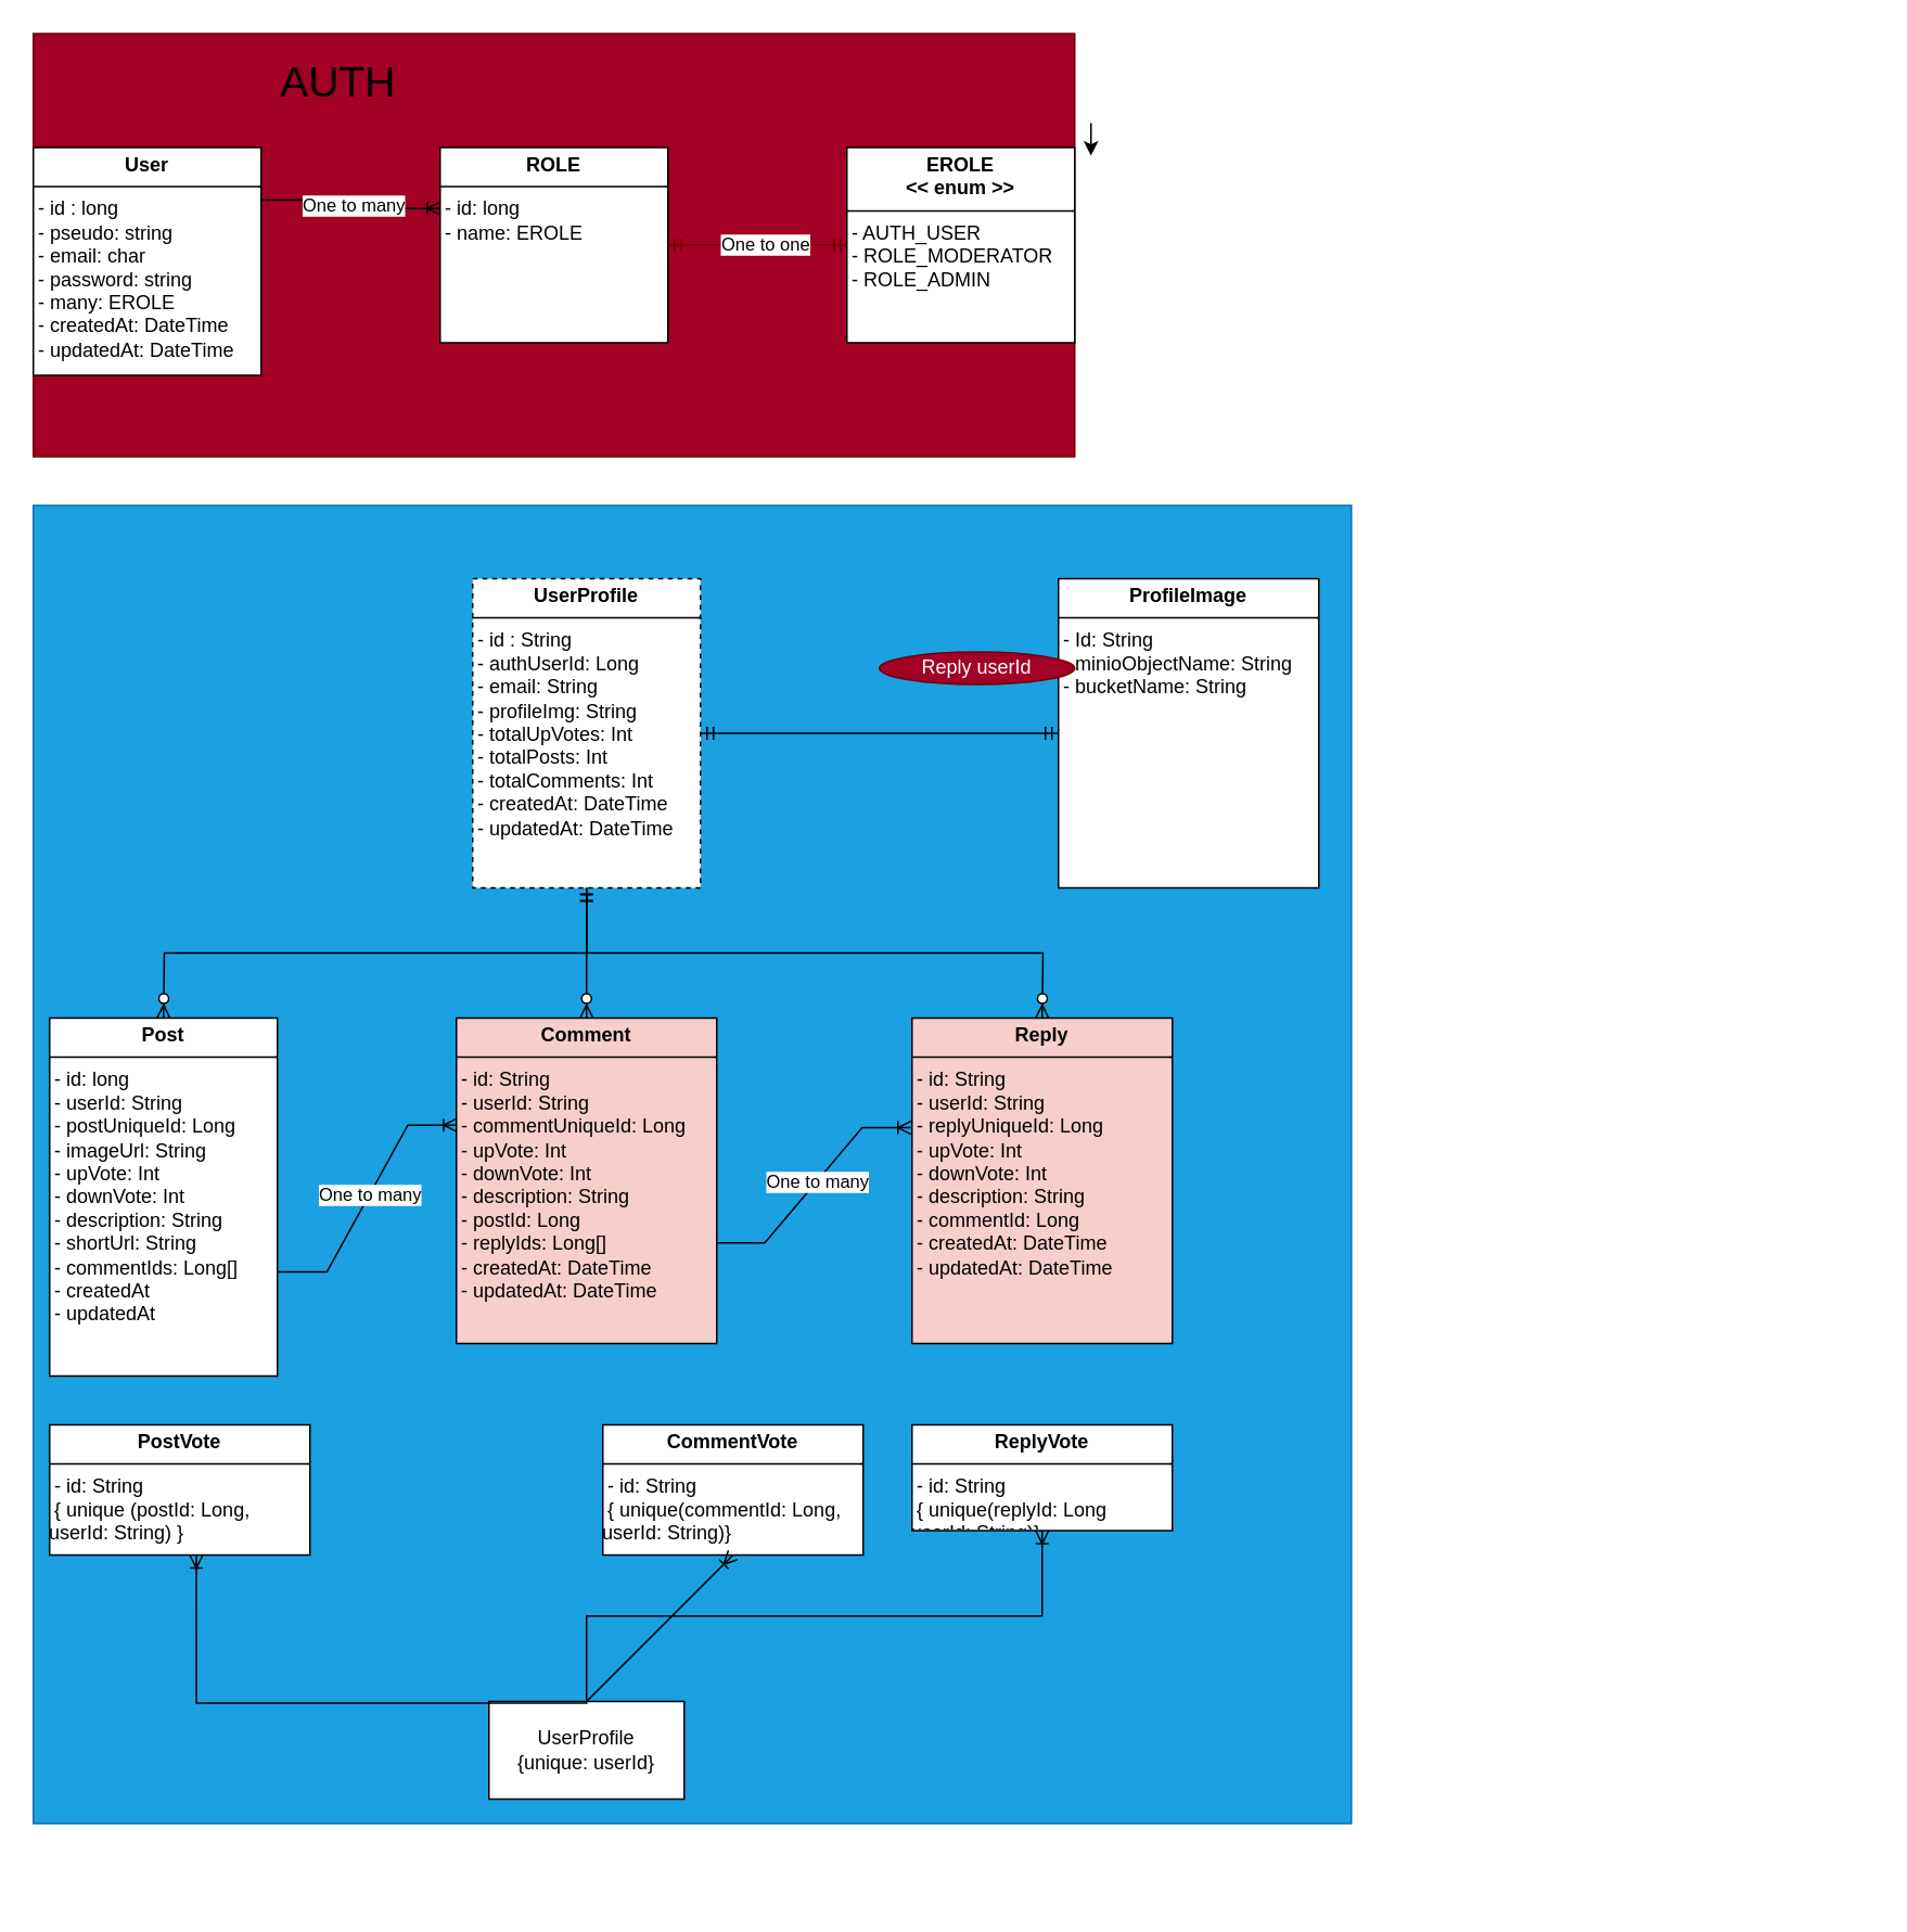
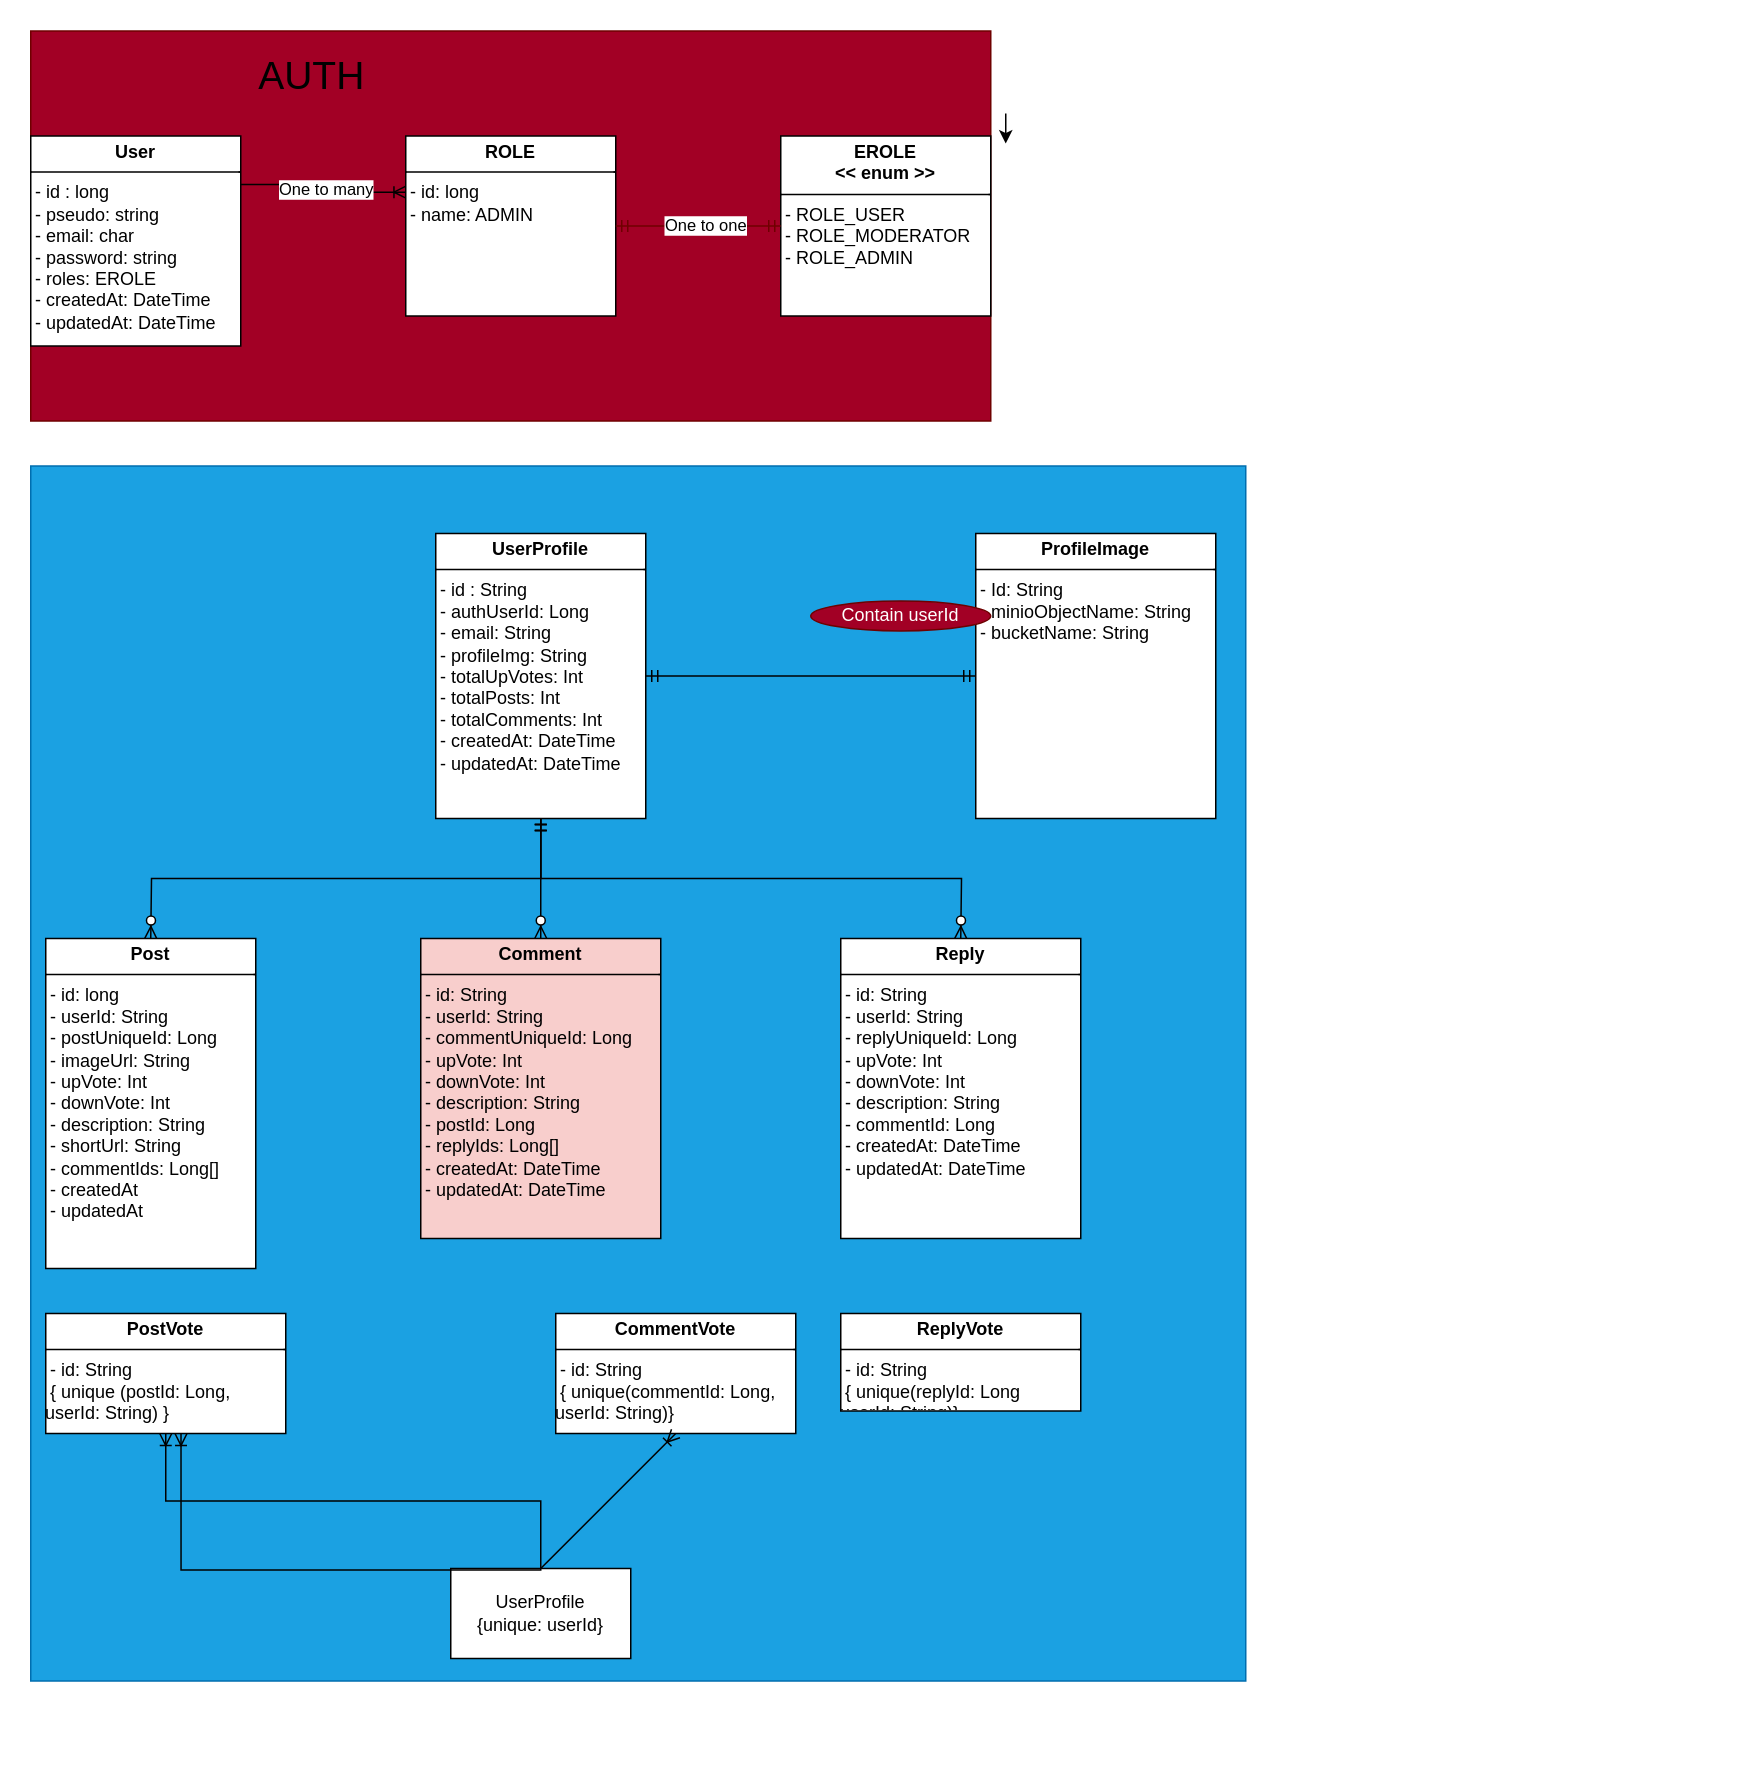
- <mxCell id="30" value="&lt;p style=&quot;margin:0px;margin-top:4px;text-align:center;&quot;&gt;&lt;b&gt;ROLE&lt;/b&gt;&lt;/p&gt;&lt;hr size=&quot;1&quot; style=&quot;border-style:solid;&quot;&gt;&lt;div style=&quot;height:2px;&quot;&gt;&amp;nbsp;- id: long&lt;br&gt;&amp;nbsp;- name: EROLE&lt;/div&gt;&lt;div style=&quot;height:2px;&quot;&gt;&lt;br&gt;&lt;/div&gt;&lt;div style=&quot;height:2px;&quot;&gt;&lt;br&gt;&lt;/div&gt;&lt;div style=&quot;height:2px;&quot;&gt;&lt;br&gt;&lt;/div&gt;" style="verticalAlign=top;align=left;overflow=fill;html=1;whiteSpace=wrap;" vertex="1" parent="1"><mxGeometry x="270" y="90" width="140" height="120" as="geometry" /></mxCell>
+ <mxCell id="30" value="&lt;p style=&quot;margin:0px;margin-top:4px;text-align:center;&quot;&gt;&lt;b&gt;ROLE&lt;/b&gt;&lt;/p&gt;&lt;hr size=&quot;1&quot; style=&quot;border-style:solid;&quot;&gt;&lt;div style=&quot;height:2px;&quot;&gt;&amp;nbsp;- id: long&lt;br&gt;&amp;nbsp;- name: ADMIN&lt;/div&gt;&lt;div style=&quot;height:2px;&quot;&gt;&lt;br&gt;&lt;/div&gt;&lt;div style=&quot;height:2px;&quot;&gt;&lt;br&gt;&lt;/div&gt;&lt;div style=&quot;height:2px;&quot;&gt;&lt;br&gt;&lt;/div&gt;" style="verticalAlign=top;align=left;overflow=fill;html=1;whiteSpace=wrap;" vertex="1" parent="1"><mxGeometry x="270" y="90" width="140" height="120" as="geometry" /></mxCell>
- <mxCell id="31" value="&lt;p style=&quot;margin:0px;margin-top:4px;text-align:center;&quot;&gt;&lt;b&gt;EROLE&lt;br&gt;&amp;lt;&amp;lt; enum &amp;gt;&amp;gt;&lt;/b&gt;&lt;/p&gt;&lt;hr size=&quot;1&quot; style=&quot;border-style:solid;&quot;&gt;&lt;div style=&quot;height:2px;&quot;&gt;&amp;nbsp;- AUTH_USER&lt;br&gt;&amp;nbsp;- ROLE_MODERATOR&lt;br&gt;&amp;nbsp;- ROLE_ADMIN&lt;/div&gt;&lt;div style=&quot;height:2px;&quot;&gt;&lt;br&gt;&lt;/div&gt;" style="verticalAlign=top;align=left;overflow=fill;html=1;whiteSpace=wrap;" vertex="1" parent="1"><mxGeometry x="520" y="90" width="140" height="120" as="geometry" /></mxCell>
+ <mxCell id="31" value="&lt;p style=&quot;margin:0px;margin-top:4px;text-align:center;&quot;&gt;&lt;b&gt;EROLE&lt;br&gt;&amp;lt;&amp;lt; enum &amp;gt;&amp;gt;&lt;/b&gt;&lt;/p&gt;&lt;hr size=&quot;1&quot; style=&quot;border-style:solid;&quot;&gt;&lt;div style=&quot;height:2px;&quot;&gt;&amp;nbsp;- ROLE_USER&lt;br&gt;&amp;nbsp;- ROLE_MODERATOR&lt;br&gt;&amp;nbsp;- ROLE_ADMIN&lt;/div&gt;&lt;div style=&quot;height:2px;&quot;&gt;&lt;br&gt;&lt;/div&gt;" style="verticalAlign=top;align=left;overflow=fill;html=1;whiteSpace=wrap;" vertex="1" parent="1"><mxGeometry x="520" y="90" width="140" height="120" as="geometry" /></mxCell>
- <mxCell id="27" value="&lt;p style=&quot;margin:0px;margin-top:4px;text-align:center;&quot;&gt;&lt;b&gt;User&lt;/b&gt;&lt;/p&gt;&lt;hr size=&quot;1&quot; style=&quot;border-style:solid;&quot;&gt;&lt;div style=&quot;height:2px;&quot;&gt;&amp;nbsp;- id : long&lt;br&gt;&amp;nbsp;- pseudo: string&lt;br&gt;&amp;nbsp;- email: char&lt;br&gt;&amp;nbsp;- password: string&lt;br&gt;&amp;nbsp;- many: EROLE&lt;br&gt;&amp;nbsp;- createdAt: DateTime&lt;br&gt;&amp;nbsp;- updatedAt: DateTime&lt;/div&gt;&lt;div style=&quot;height:2px;&quot;&gt;&lt;br&gt;&lt;/div&gt;" style="verticalAlign=top;align=left;overflow=fill;html=1;whiteSpace=wrap;" vertex="1" parent="1"><mxGeometry y="90" width="140" height="140" as="geometry" x="20" /></mxCell>
+ <mxCell id="27" value="&lt;p style=&quot;margin:0px;margin-top:4px;text-align:center;&quot;&gt;&lt;b&gt;User&lt;/b&gt;&lt;/p&gt;&lt;hr size=&quot;1&quot; style=&quot;border-style:solid;&quot;&gt;&lt;div style=&quot;height:2px;&quot;&gt;&amp;nbsp;- id : long&lt;br&gt;&amp;nbsp;- pseudo: string&lt;br&gt;&amp;nbsp;- email: char&lt;br&gt;&amp;nbsp;- password: string&lt;br&gt;&amp;nbsp;- roles: EROLE&lt;br&gt;&amp;nbsp;- createdAt: DateTime&lt;br&gt;&amp;nbsp;- updatedAt: DateTime&lt;/div&gt;&lt;div style=&quot;height:2px;&quot;&gt;&lt;br&gt;&lt;/div&gt;" style="verticalAlign=top;align=left;overflow=fill;html=1;whiteSpace=wrap;" vertex="1" parent="1"><mxGeometry y="90" width="140" height="140" as="geometry" x="20" /></mxCell>
- <mxCell id="16" value="Reply userId" style="ellipse;whiteSpace=wrap;html=1;fillColor=#a20025;fontColor=#ffffff;strokeColor=#6F0000;" vertex="1" parent="1"><mxGeometry x="540" y="400" width="120" height="20" as="geometry" /></mxCell>
+ <mxCell id="16" value="Contain userId" style="ellipse;whiteSpace=wrap;html=1;fillColor=#a20025;fontColor=#ffffff;strokeColor=#6F0000;" vertex="1" parent="1"><mxGeometry x="540" y="400" width="120" height="20" as="geometry" /></mxCell>
- <mxCell id="6" value="&lt;p style=&quot;margin:0px;margin-top:4px;text-align:center;&quot;&gt;&lt;b&gt;UserProfile&lt;/b&gt;&lt;/p&gt;&lt;hr size=&quot;1&quot; style=&quot;border-style:solid;&quot;&gt;&lt;div style=&quot;height:2px;&quot;&gt;&amp;nbsp;- id : String&lt;br&gt;&amp;nbsp;- authUserId: Long&lt;br&gt;&amp;nbsp;- email: String&lt;br&gt;&amp;nbsp;- profileImg: String&lt;br&gt;&amp;nbsp;- totalUpVotes: Int&lt;br&gt;&amp;nbsp;- totalPosts: Int&lt;br&gt;&amp;nbsp;- totalComments: Int&lt;br&gt;&amp;nbsp;- createdAt: DateTime&lt;br&gt;&amp;nbsp;- updatedAt: DateTime&lt;/div&gt;" style="verticalAlign=top;align=left;overflow=fill;html=1;whiteSpace=wrap;dashed=1;" vertex="1" parent="1"><mxGeometry x="290" y="355" width="140" height="190" as="geometry" /></mxCell>
+ <mxCell id="6" value="&lt;p style=&quot;margin:0px;margin-top:4px;text-align:center;&quot;&gt;&lt;b&gt;UserProfile&lt;/b&gt;&lt;/p&gt;&lt;hr size=&quot;1&quot; style=&quot;border-style:solid;&quot;&gt;&lt;div style=&quot;height:2px;&quot;&gt;&amp;nbsp;- id : String&lt;br&gt;&amp;nbsp;- authUserId: Long&lt;br&gt;&amp;nbsp;- email: String&lt;br&gt;&amp;nbsp;- profileImg: String&lt;br&gt;&amp;nbsp;- totalUpVotes: Int&lt;br&gt;&amp;nbsp;- totalPosts: Int&lt;br&gt;&amp;nbsp;- totalComments: Int&lt;br&gt;&amp;nbsp;- createdAt: DateTime&lt;br&gt;&amp;nbsp;- updatedAt: DateTime&lt;/div&gt;" style="verticalAlign=top;align=left;overflow=fill;html=1;whiteSpace=wrap;" vertex="1" parent="1"><mxGeometry x="290" y="355" width="140" height="190" as="geometry" /></mxCell>
- <mxCell id="7" value="&lt;p style=&quot;margin:0px;margin-top:4px;text-align:center;&quot;&gt;&lt;b&gt;Reply&lt;/b&gt;&lt;/p&gt;&lt;hr size=&quot;1&quot; style=&quot;border-style:solid;&quot;&gt;&lt;div style=&quot;height:2px;&quot;&gt;&amp;nbsp;- id: String&lt;br&gt;&amp;nbsp;- userId: String&lt;br&gt;&amp;nbsp;- replyUniqueId: Long&lt;br&gt;&amp;nbsp;- upVote: Int&lt;br&gt;&amp;nbsp;- downVote: Int&lt;br&gt;&amp;nbsp;- description: String&lt;br&gt;&amp;nbsp;- commentId: Long&lt;br&gt;&amp;nbsp;- createdAt: DateTime&lt;br&gt;&amp;nbsp;- updatedAt: DateTime&lt;br&gt;&lt;br&gt;&lt;/div&gt;" style="verticalAlign=top;align=left;overflow=fill;html=1;whiteSpace=wrap;fillColor=#f8cecc;" vertex="1" parent="1"><mxGeometry x="560" y="625" width="160" height="200" as="geometry" /></mxCell>
+ <mxCell id="7" value="&lt;p style=&quot;margin:0px;margin-top:4px;text-align:center;&quot;&gt;&lt;b&gt;Reply&lt;/b&gt;&lt;/p&gt;&lt;hr size=&quot;1&quot; style=&quot;border-style:solid;&quot;&gt;&lt;div style=&quot;height:2px;&quot;&gt;&amp;nbsp;- id: String&lt;br&gt;&amp;nbsp;- userId: String&lt;br&gt;&amp;nbsp;- replyUniqueId: Long&lt;br&gt;&amp;nbsp;- upVote: Int&lt;br&gt;&amp;nbsp;- downVote: Int&lt;br&gt;&amp;nbsp;- description: String&lt;br&gt;&amp;nbsp;- commentId: Long&lt;br&gt;&amp;nbsp;- createdAt: DateTime&lt;br&gt;&amp;nbsp;- updatedAt: DateTime&lt;br&gt;&lt;br&gt;&lt;/div&gt;" style="verticalAlign=top;align=left;overflow=fill;html=1;whiteSpace=wrap;" vertex="1" parent="1"><mxGeometry x="560" y="625" width="160" height="200" as="geometry" /></mxCell>
- <mxCell id="10" value="" style="edgeStyle=entityRelationEdgeStyle;fontSize=12;html=1;endArrow=ERoneToMany;rounded=0;exitX=0.997;exitY=0.691;exitDx=0;exitDy=0;exitPerimeter=0;entryX=-0.004;entryY=0.337;entryDx=0;entryDy=0;entryPerimeter=0;strokeColor=light-dark(#000000,#F6FF00);" edge="1" parent="1" source="4" target="7"><mxGeometry width="100" height="100" relative="1" as="geometry"><mxPoint x="470" y="849" as="sourcePoint" /><mxPoint x="590" y="755" as="targetPoint" /><Array as="points"><mxPoint x="738.22" y="949.68" /><mxPoint x="630" y="1039" /><mxPoint x="560" y="1049" /><mxPoint x="1150" y="1165" /></Array></mxGeometry></mxCell>
- <mxCell id="11" value="One to many" style="edgeLabel;html=1;align=center;verticalAlign=middle;resizable=0;points=[];" vertex="1" connectable="0" parent="10"><mxGeometry x="0.036" relative="1" as="geometry"><mxPoint as="offset" /></mxGeometry></mxCell>
- <mxCell id="8" value="" style="edgeStyle=entityRelationEdgeStyle;fontSize=12;html=1;endArrow=ERoneToMany;rounded=0;exitX=1.003;exitY=0.709;exitDx=0;exitDy=0;exitPerimeter=0;entryX=0.001;entryY=0.329;entryDx=0;entryDy=0;entryPerimeter=0;strokeColor=light-dark(#000000,#F6FF00);" edge="1" parent="1" source="3" target="4"><mxGeometry width="100" height="100" relative="1" as="geometry"><mxPoint x="160" y="785" as="sourcePoint" /><mxPoint x="270" y="789.7" as="targetPoint" /><Array as="points"><mxPoint x="428.22" y="885.68" /><mxPoint x="320" y="975" /><mxPoint x="250" y="985" /><mxPoint x="840" y="1101" /></Array></mxGeometry></mxCell>
- <mxCell id="9" value="One to many" style="edgeLabel;html=1;align=center;verticalAlign=middle;resizable=0;points=[];" vertex="1" connectable="0" parent="8"><mxGeometry x="0.036" relative="1" as="geometry"><mxPoint as="offset" /></mxGeometry></mxCell>
- <mxCell id="23" value="" style="fontSize=12;html=1;endArrow=ERoneToMany;rounded=0;entryX=0.5;entryY=1;entryDx=0;entryDy=0;edgeStyle=orthogonalEdgeStyle;exitX=0.5;exitY=0;exitDx=0;exitDy=0;" edge="1" parent="1" target="18" source="21"><mxGeometry width="100" height="100" relative="1" as="geometry"><mxPoint x="360" y="1005" as="sourcePoint" /><mxPoint x="359.83" y="955" as="targetPoint" /></mxGeometry></mxCell>
+ <mxCell id="23" value="" style="fontSize=12;html=1;endArrow=ERoneToMany;rounded=0;edgeStyle=orthogonalEdgeStyle;exitX=0.5;exitY=0;exitDx=0;exitDy=0;" edge="1" parent="1" target="20" source="21"><mxGeometry width="100" height="100" relative="1" as="geometry"><mxPoint x="360" y="1005" as="sourcePoint" /><mxPoint x="359.83" y="955" as="targetPoint" /></mxGeometry></mxCell>
